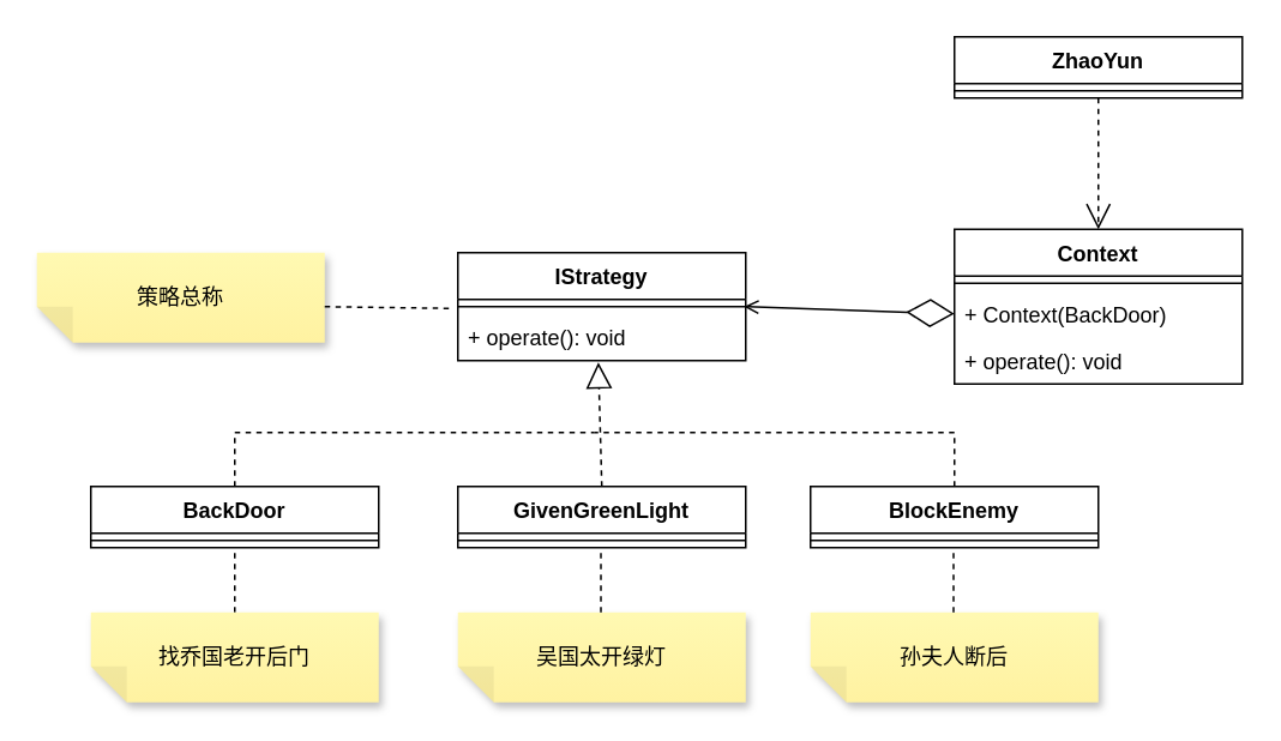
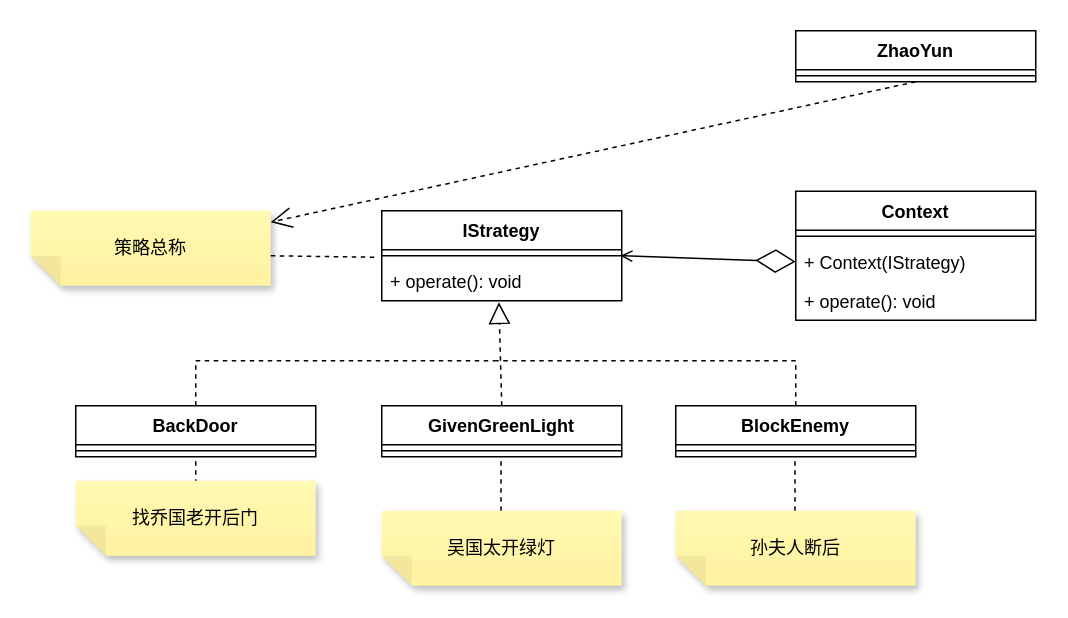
- <mxCell id="29" value="" style="endArrow=open;endSize=12;dashed=1;html=1;rounded=0;exitX=0.5;exitY=1;exitDx=0;exitDy=0;entryX=0.5;entryY=0;entryDx=0;entryDy=0;" edge="1" parent="1" source="27" target="22"><mxGeometry width="160" relative="1" as="geometry"><mxPoint x="640.96" y="280" as="sourcePoint" /><mxPoint x="509.96" y="281" as="targetPoint" /></mxGeometry></mxCell>
+ <mxCell id="29" value="" style="endArrow=open;endSize=12;dashed=1;html=1;rounded=0;exitX=0.5;exitY=1;exitDx=0;exitDy=0;" edge="1" parent="1" source="27" target="18"><mxGeometry width="160" relative="1" as="geometry"><mxPoint x="640.96" y="280" as="sourcePoint" /><mxPoint x="509.96" y="281" as="targetPoint" /></mxGeometry></mxCell>
- <mxCell id="24" value="+ Context(BackDoor)&lt;div&gt;&lt;br&gt;&lt;/div&gt;" style="text;strokeColor=none;fillColor=none;align=left;verticalAlign=top;spacingLeft=4;spacingRight=4;overflow=hidden;rotatable=0;points=[[0,0.5],[1,0.5]];portConstraint=eastwest;whiteSpace=wrap;html=1;" vertex="1" parent="22"><mxGeometry y="34" width="160" height="26" as="geometry" /></mxCell>
+ <mxCell id="24" value="+ Context(IStrategy)&lt;div&gt;&lt;br&gt;&lt;/div&gt;" style="text;strokeColor=none;fillColor=none;align=left;verticalAlign=top;spacingLeft=4;spacingRight=4;overflow=hidden;rotatable=0;points=[[0,0.5],[1,0.5]];portConstraint=eastwest;whiteSpace=wrap;html=1;" vertex="1" parent="22"><mxGeometry y="34" width="160" height="26" as="geometry" /></mxCell>
- <mxCell id="15" value="找乔国老开后门" style="shape=note;whiteSpace=wrap;html=1;backgroundOutline=1;fontColor=#000000;darkOpacity=0.05;fillColor=#FFF9B2;strokeColor=none;fillStyle=solid;direction=west;gradientDirection=north;gradientColor=#FFF2A1;shadow=1;size=20;pointerEvents=1;" vertex="1" parent="1"><mxGeometry x="50" y="340" width="160" height="50" as="geometry" /></mxCell>
+ <mxCell id="15" value="找乔国老开后门" style="shape=note;whiteSpace=wrap;html=1;backgroundOutline=1;fontColor=#000000;darkOpacity=0.05;fillColor=#FFF9B2;strokeColor=none;fillStyle=solid;direction=west;gradientDirection=north;gradientColor=#FFF2A1;shadow=1;size=20;pointerEvents=1;" vertex="1" parent="1"><mxGeometry x="50" y="320" width="160" height="50" as="geometry" /></mxCell>
